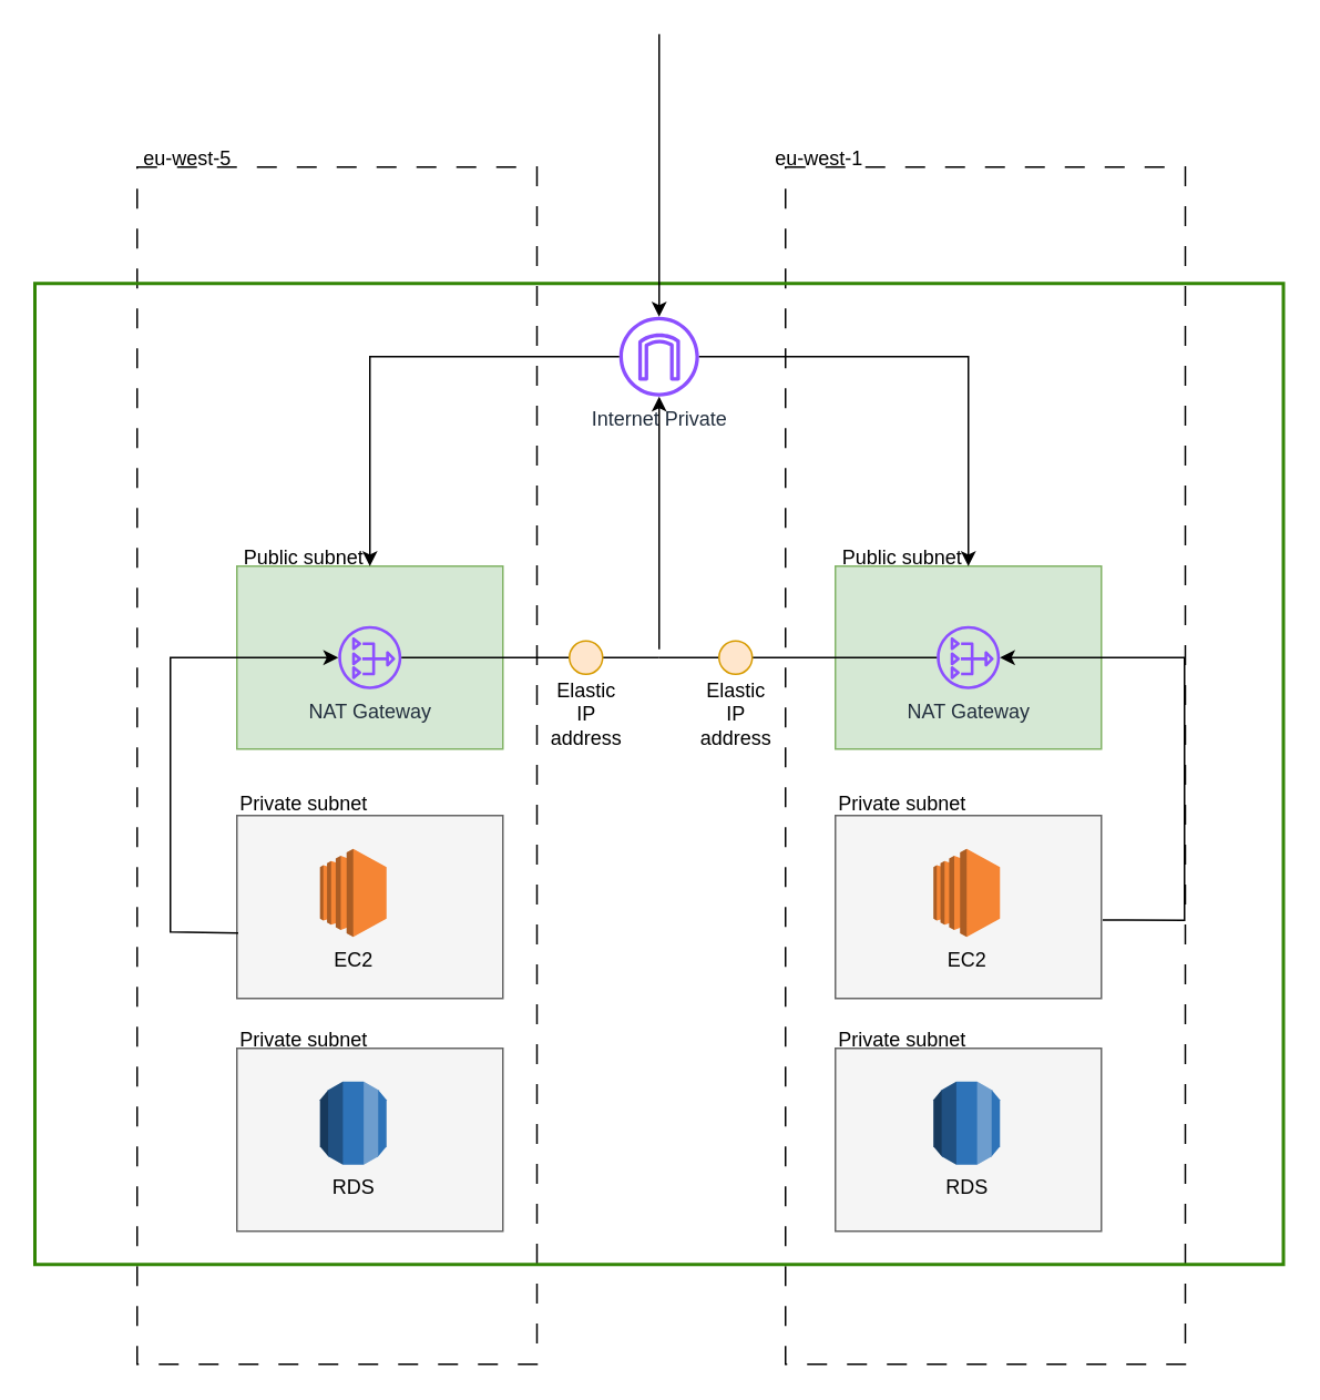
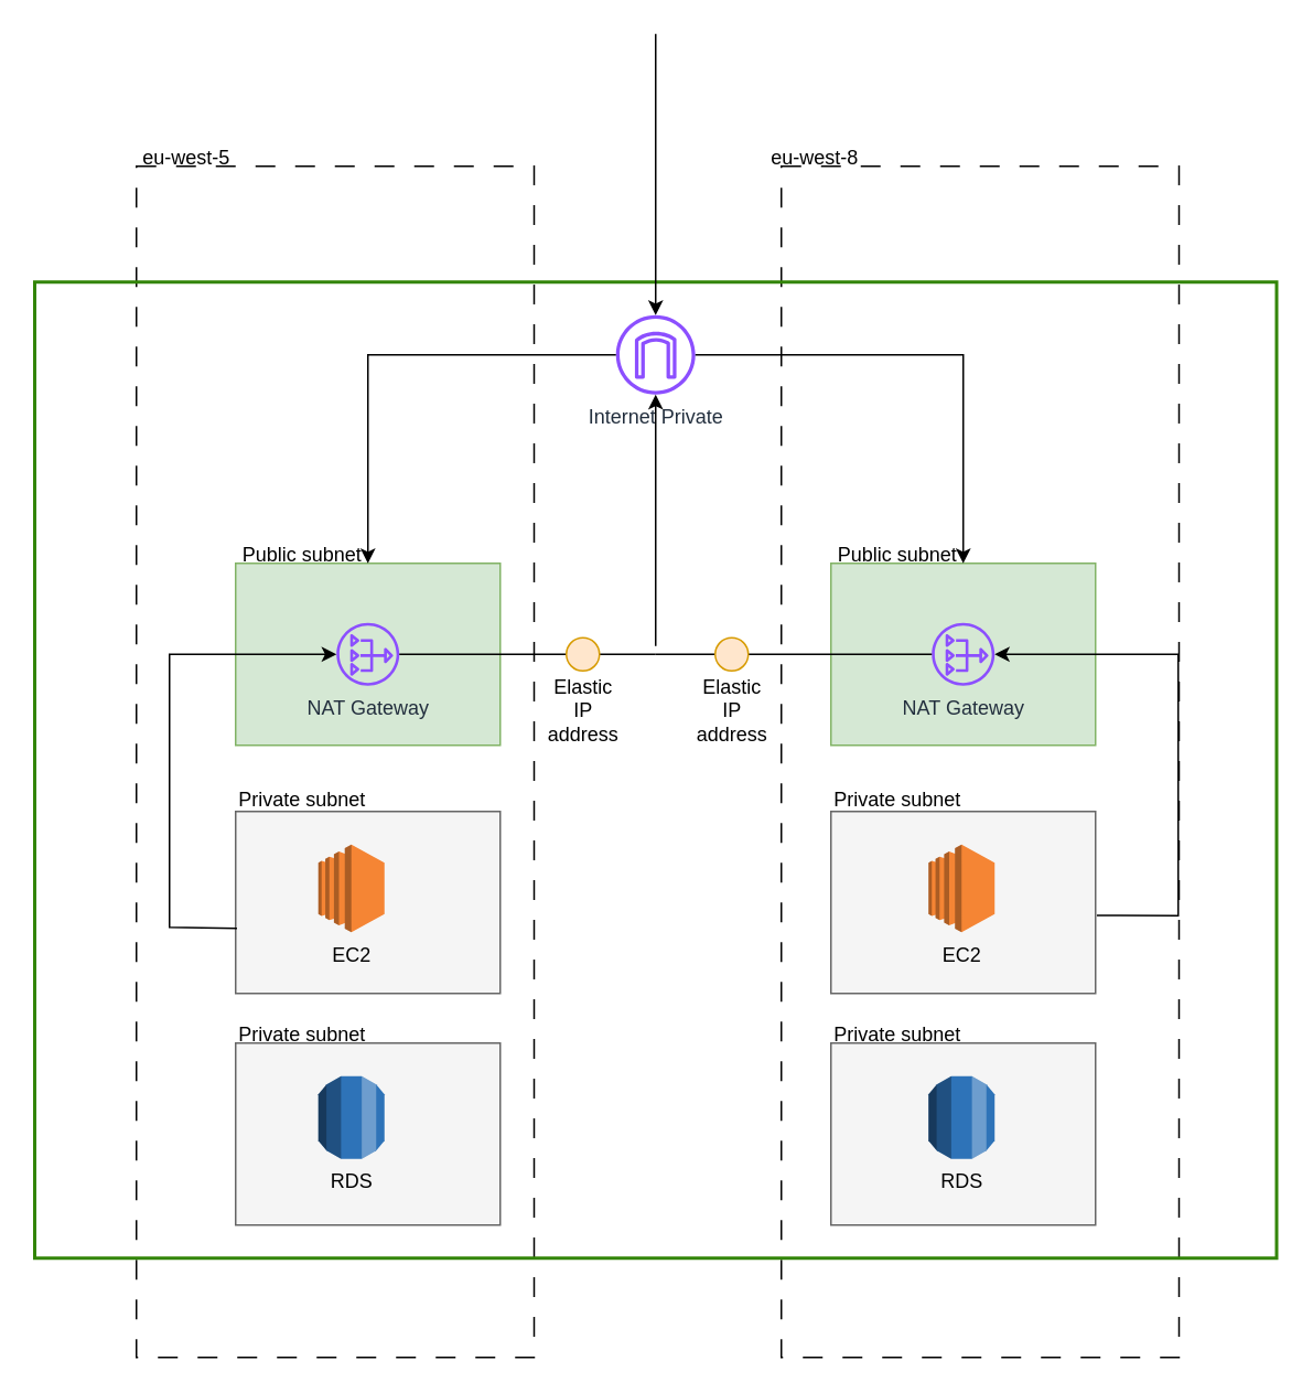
- <mxCell id="36" value="eu-west-1" style="text;html=1;align=center;verticalAlign=middle;resizable=0;points=[];autosize=1;strokeColor=none;fillColor=none;" vertex="1" parent="1"><mxGeometry x="452" y="80" width="80" height="30" as="geometry" /></mxCell>
+ <mxCell id="36" value="eu-west-8" style="text;html=1;align=center;verticalAlign=middle;resizable=0;points=[];autosize=1;strokeColor=none;fillColor=none;" vertex="1" parent="1"><mxGeometry x="452" y="80" width="80" height="30" as="geometry" /></mxCell>
